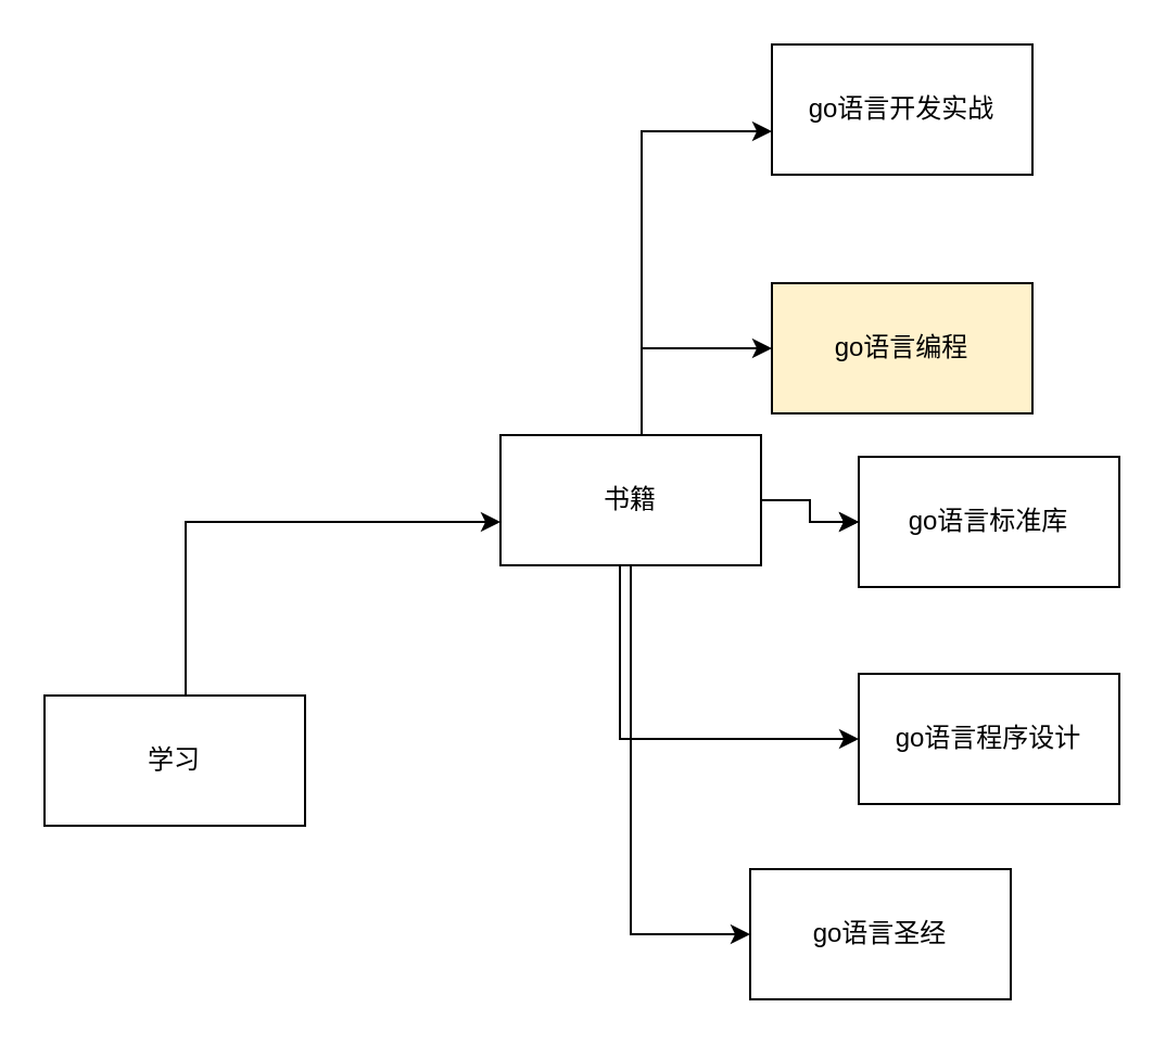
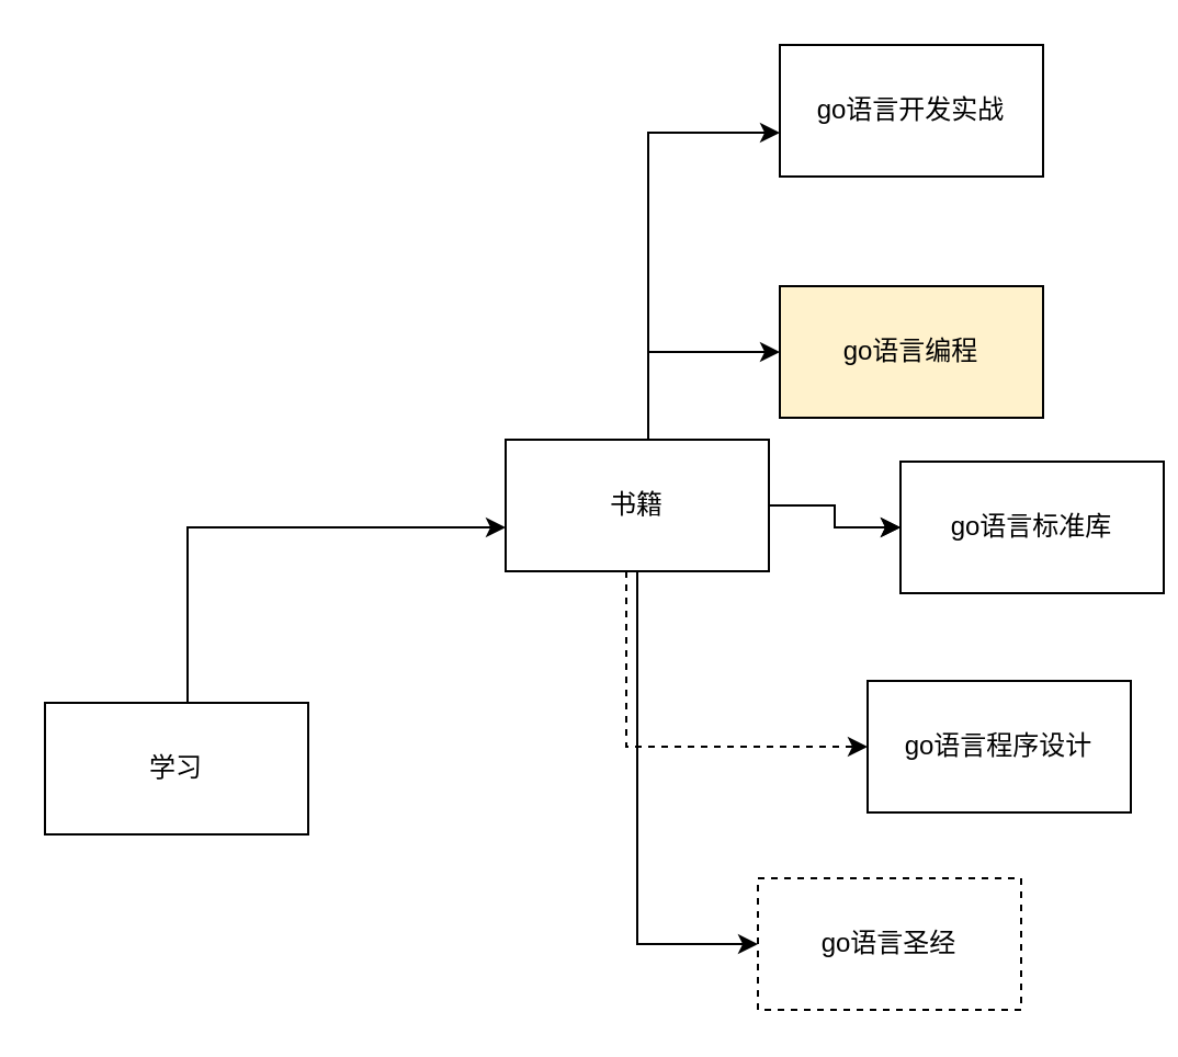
- <mxCell id="13" value="go语言标准库" style="rounded=0;whiteSpace=wrap;html=1;" vertex="1" parent="1"><mxGeometry x="395" y="210" width="120" height="60" as="geometry" /></mxCell>
+ <mxCell id="13" value="go语言标准库" style="rounded=0;whiteSpace=wrap;html=1;" vertex="1" parent="1"><mxGeometry x="410" y="210" width="120" height="60" as="geometry" /></mxCell>
- <mxCell id="8" value="" style="edgeStyle=orthogonalEdgeStyle;rounded=0;orthogonalLoop=1;jettySize=auto;html=1;" edge="1" parent="1" source="10" target="14"><mxGeometry relative="1" as="geometry"><Array as="points"><mxPoint x="285" y="340" /></Array></mxGeometry></mxCell>
+ <mxCell id="8" value="" style="edgeStyle=orthogonalEdgeStyle;rounded=0;orthogonalLoop=1;jettySize=auto;html=1;dashed=1;" edge="1" parent="1" source="10" target="14"><mxGeometry relative="1" as="geometry"><Array as="points"><mxPoint x="285" y="340" /></Array></mxGeometry></mxCell>
- <mxCell id="15" value="go语言圣经" style="rounded=0;whiteSpace=wrap;html=1;" vertex="1" parent="1"><mxGeometry x="345" y="400" width="120" height="60" as="geometry" /></mxCell>
+ <mxCell id="15" value="go语言圣经" style="rounded=0;whiteSpace=wrap;html=1;dashed=1;" vertex="1" parent="1"><mxGeometry x="345" y="400" width="120" height="60" as="geometry" /></mxCell>
